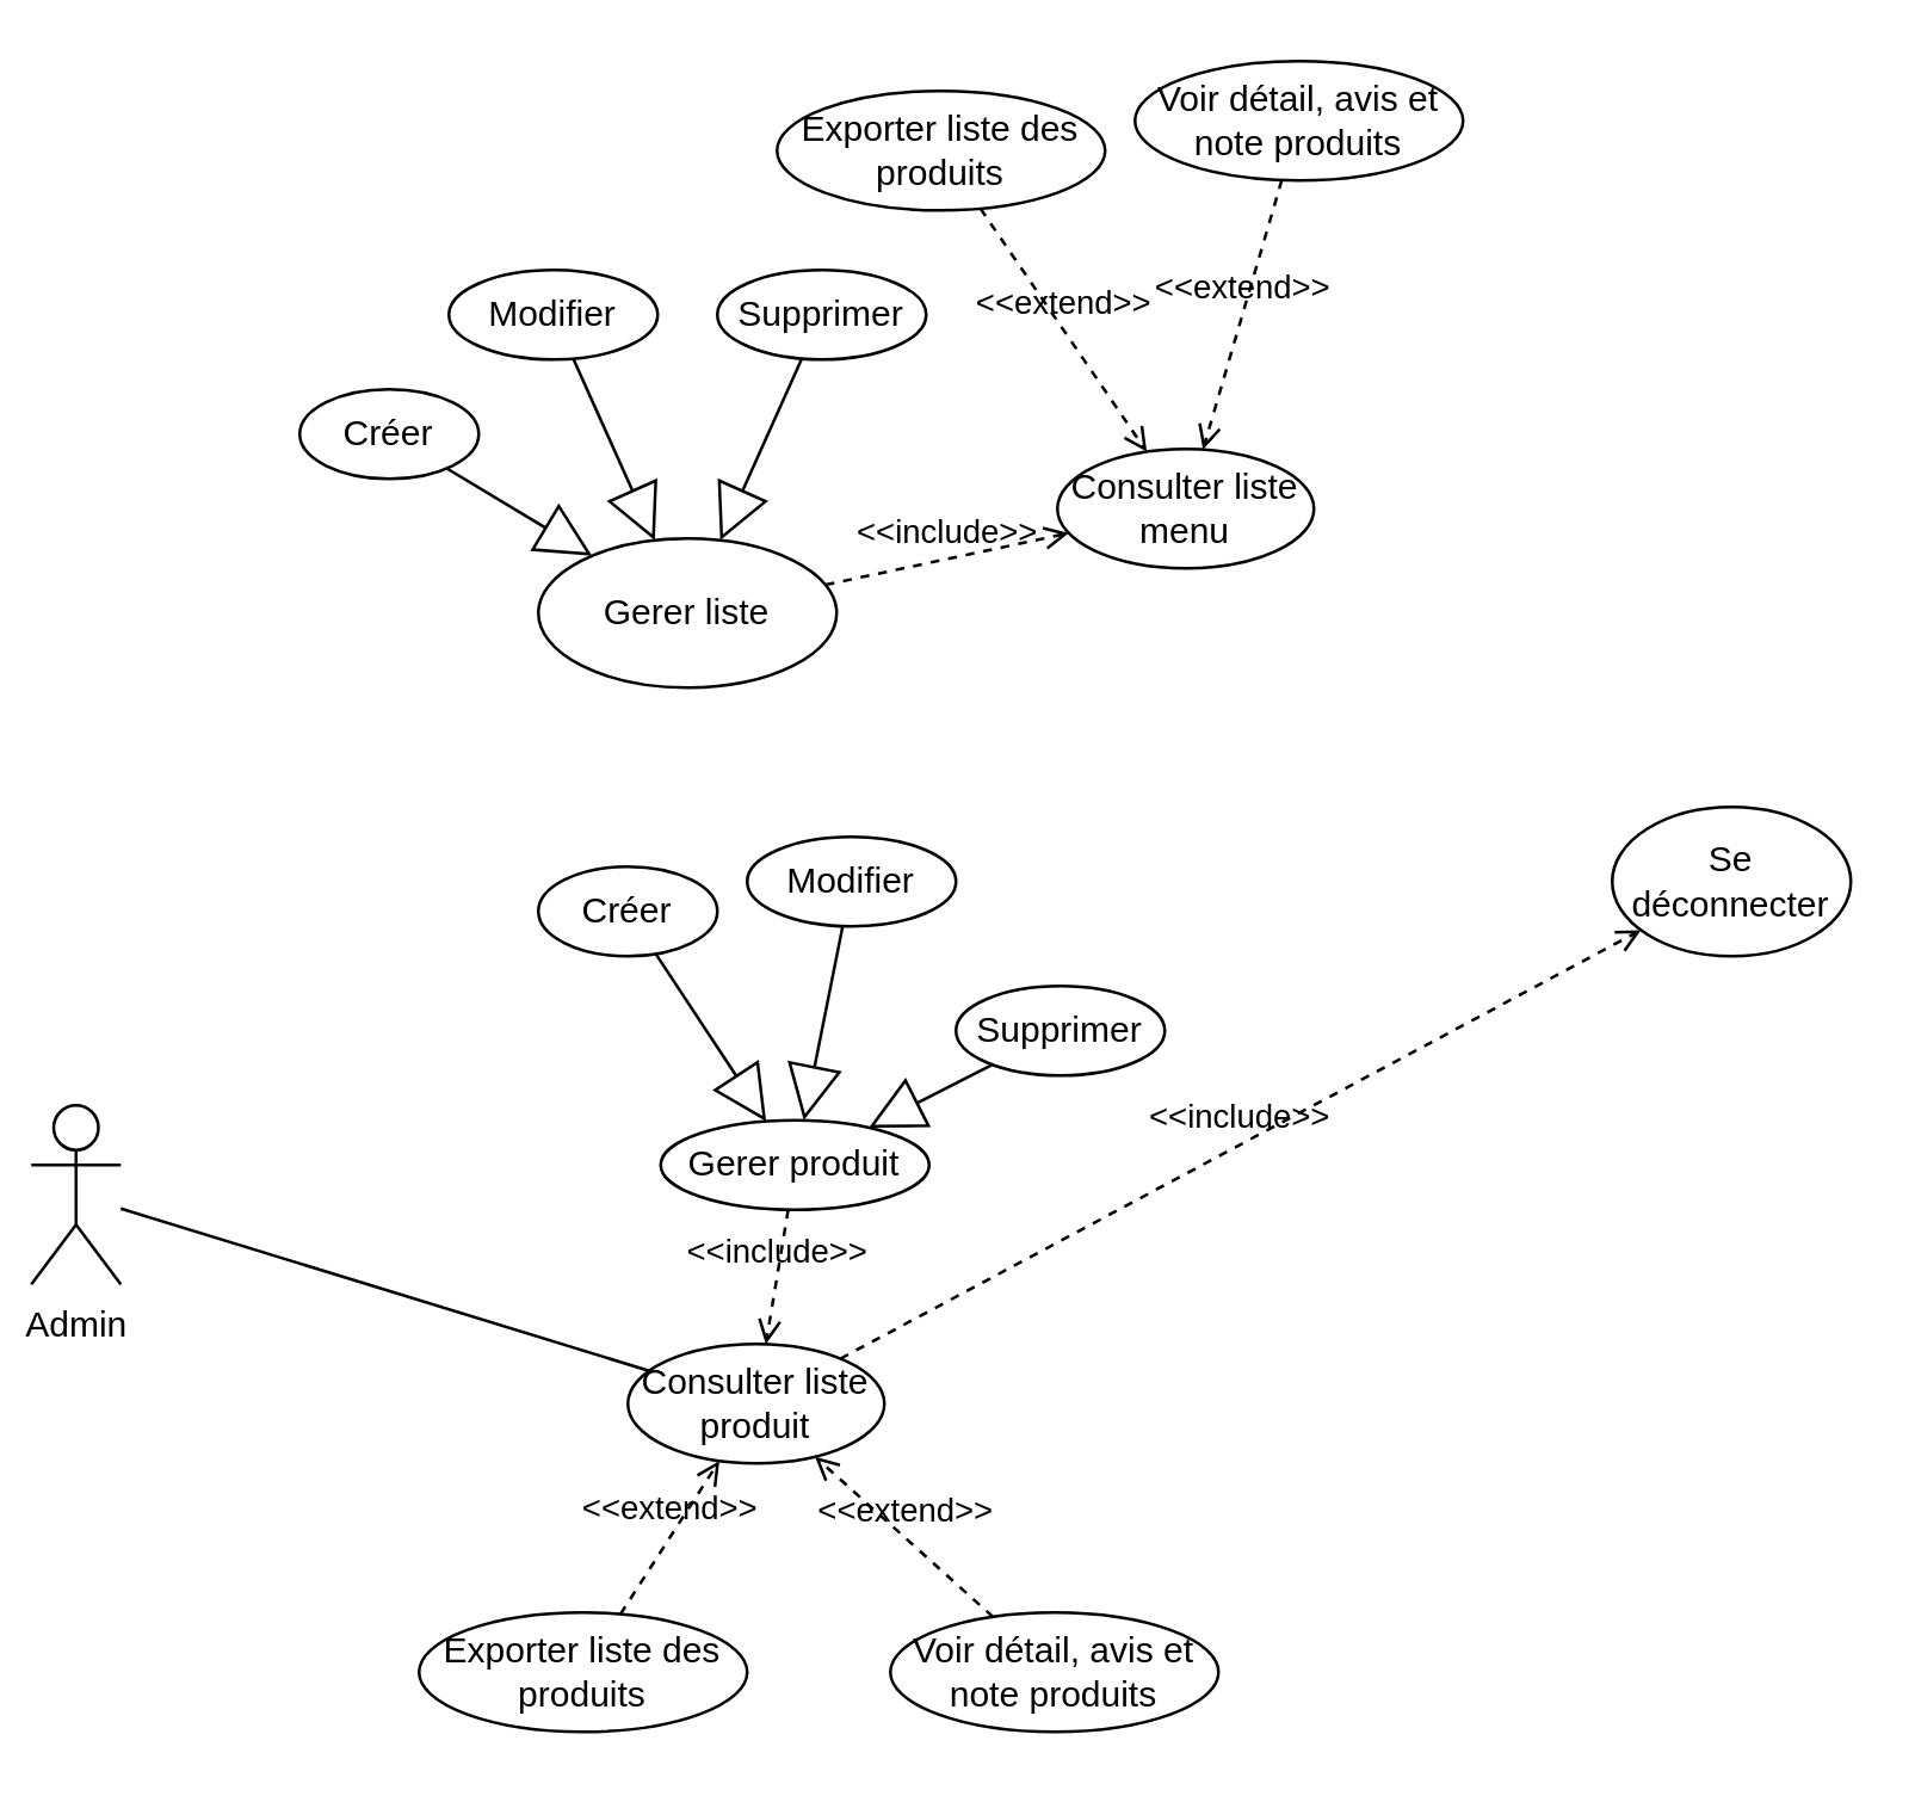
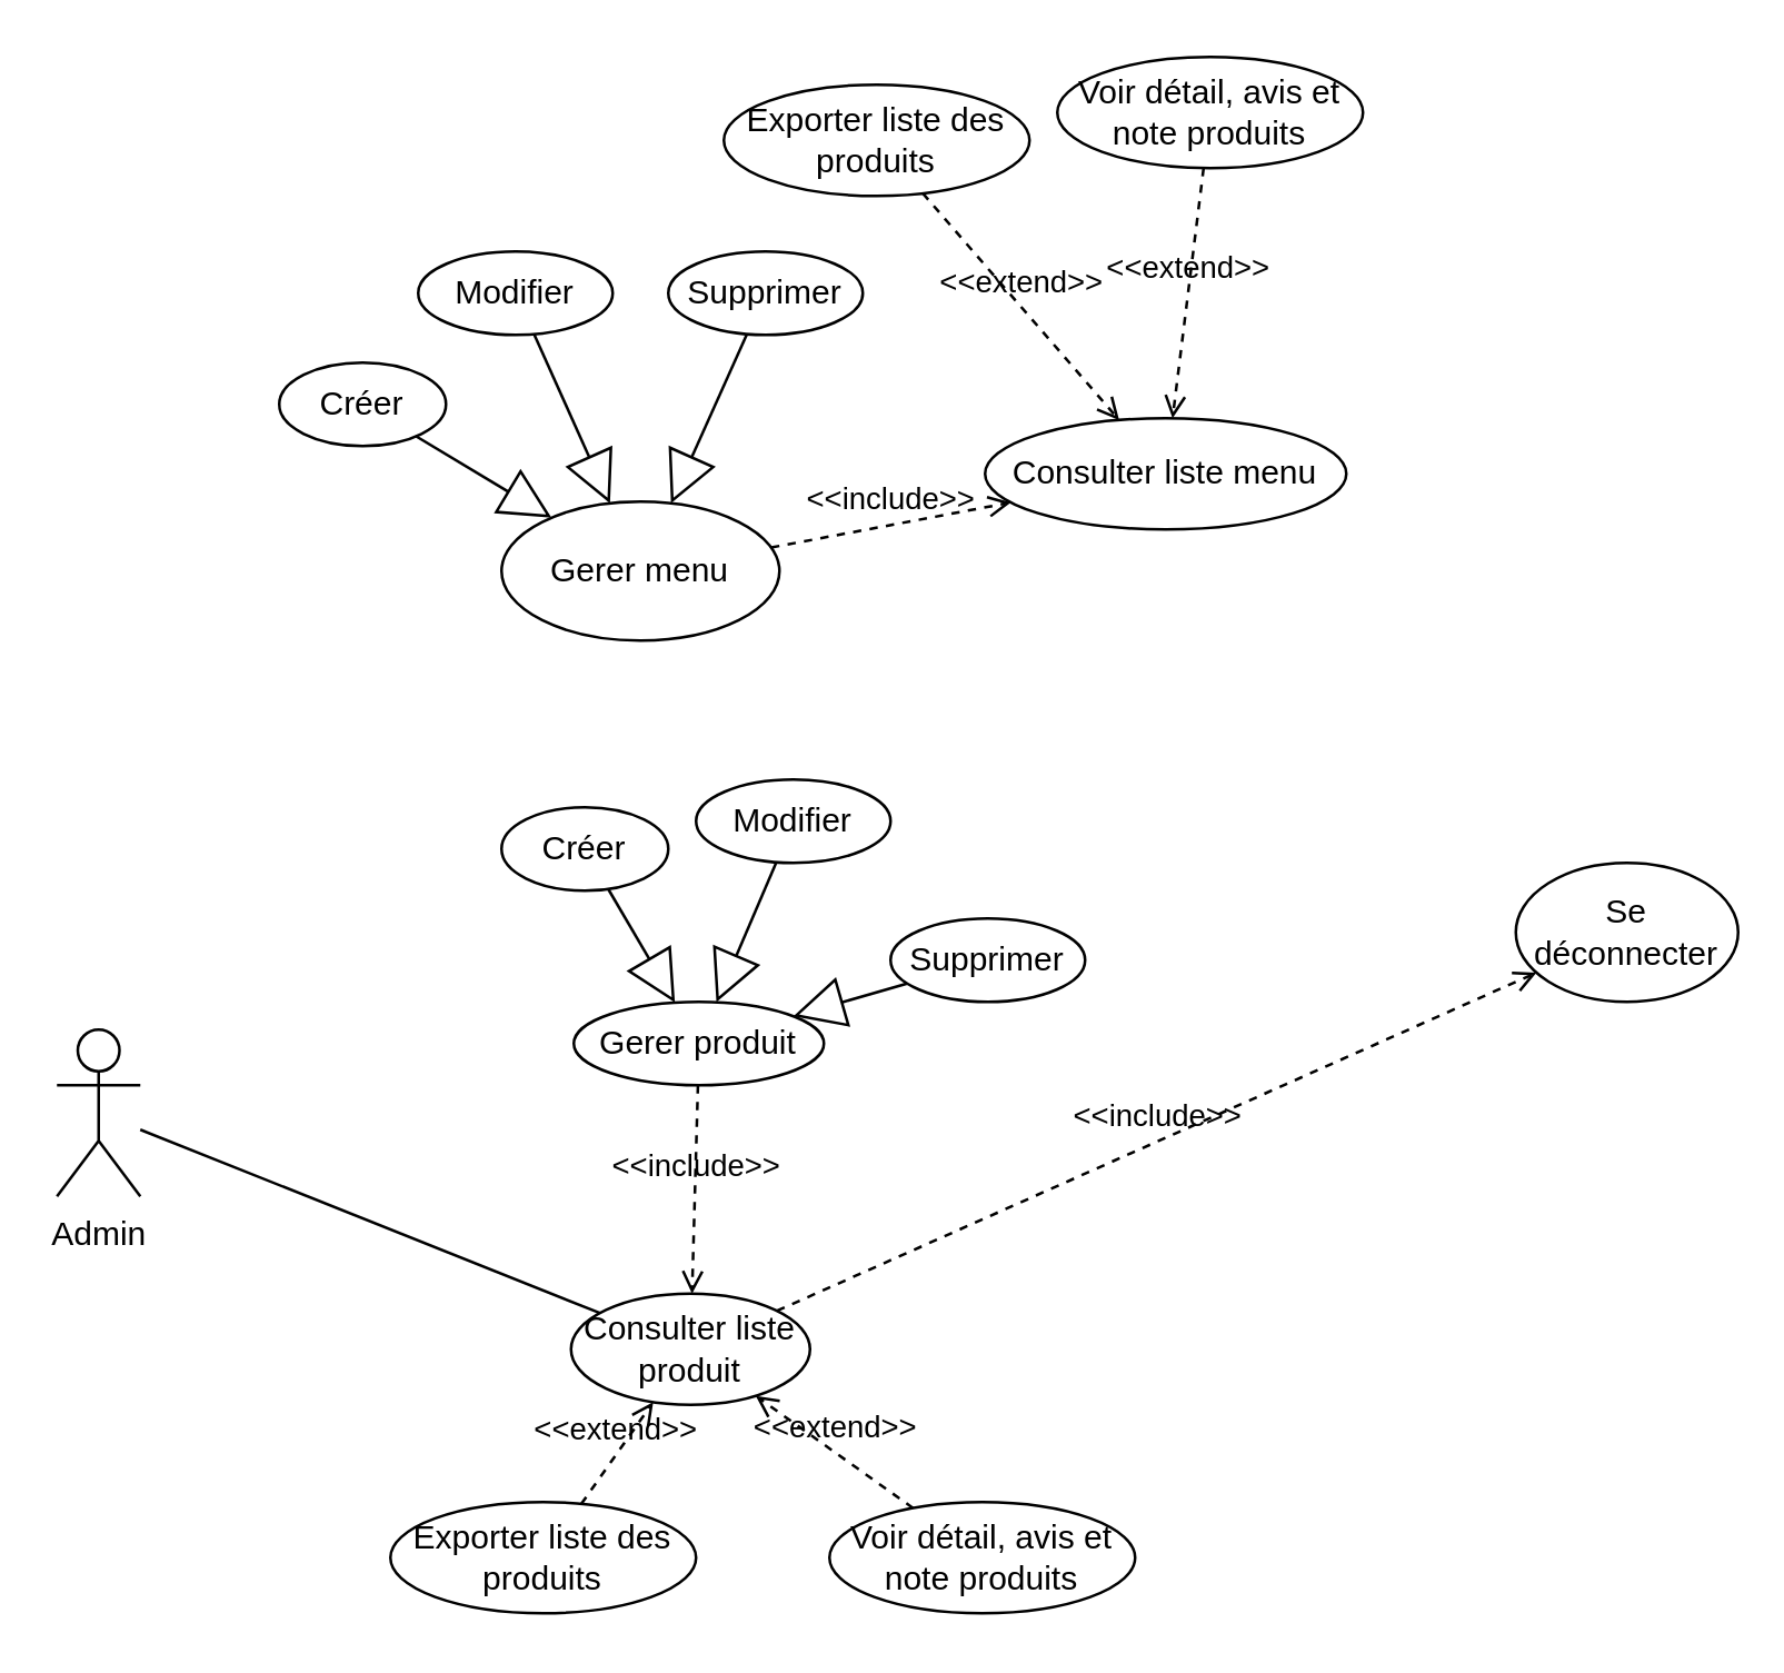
- <mxCell id="27" value="Consulter liste menu" style="ellipse;whiteSpace=wrap;html=1;" vertex="1" parent="1"><mxGeometry x="354" y="150" width="86" height="40" as="geometry" /></mxCell>
+ <mxCell id="27" value="Consulter liste menu" style="ellipse;whiteSpace=wrap;html=1;" vertex="1" parent="1"><mxGeometry x="354" y="150" width="130" height="40" as="geometry" /></mxCell>
- <mxCell id="3" value="Gerer liste" style="ellipse;whiteSpace=wrap;html=1;" vertex="1" parent="1"><mxGeometry x="180" y="180" width="100" height="50" as="geometry" /></mxCell>
+ <mxCell id="3" value="Gerer menu" style="ellipse;whiteSpace=wrap;html=1;" vertex="1" parent="1"><mxGeometry x="180" y="180" width="100" height="50" as="geometry" /></mxCell>
- <mxCell id="24" value="Se déconnecter" style="ellipse;whiteSpace=wrap;html=1;" vertex="1" parent="1"><mxGeometry x="540" y="270" width="80" height="50" as="geometry" /></mxCell>
+ <mxCell id="24" value="Se déconnecter" style="ellipse;whiteSpace=wrap;html=1;" vertex="1" parent="1"><mxGeometry x="545" y="310" width="80" height="50" as="geometry" /></mxCell>
- <mxCell id="10" value="Gerer produit" style="ellipse;whiteSpace=wrap;html=1;" vertex="1" parent="1"><mxGeometry x="221" y="375" width="90" height="30" as="geometry" /></mxCell>
+ <mxCell id="10" value="Gerer produit" style="ellipse;whiteSpace=wrap;html=1;" vertex="1" parent="1"><mxGeometry x="206" y="360" width="90" height="30" as="geometry" /></mxCell>
- <mxCell id="2" value="Admin" style="shape=umlActor;verticalLabelPosition=bottom;verticalAlign=top;html=1;" vertex="1" parent="1"><mxGeometry x="10" y="370" width="30" height="60" as="geometry" /></mxCell>
+ <mxCell id="2" value="Admin" style="shape=umlActor;verticalLabelPosition=bottom;verticalAlign=top;html=1;" vertex="1" parent="1"><mxGeometry x="20" y="370" width="30" height="60" as="geometry" /></mxCell>
- <mxCell id="19" value="Consulter liste produit" style="ellipse;whiteSpace=wrap;html=1;" vertex="1" parent="1"><mxGeometry x="210" y="450" width="86" height="40" as="geometry" /></mxCell>
+ <mxCell id="19" value="Consulter liste produit" style="ellipse;whiteSpace=wrap;html=1;" vertex="1" parent="1"><mxGeometry x="205" y="465" width="86" height="40" as="geometry" /></mxCell>
